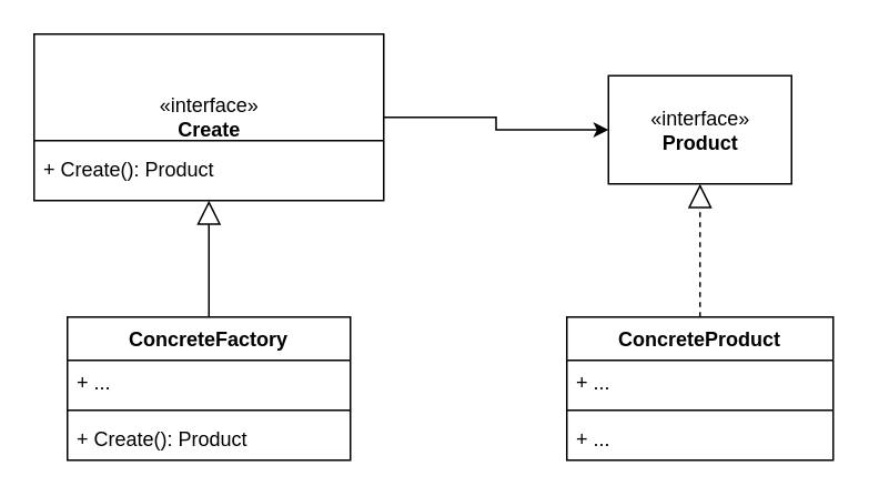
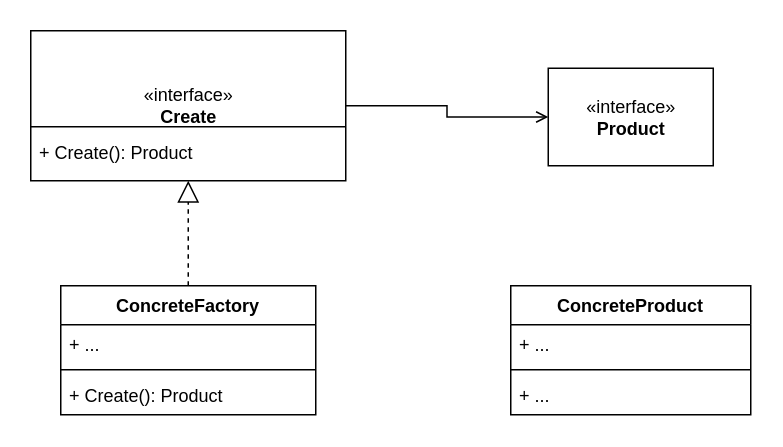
- <mxCell id="2" style="edgeStyle=orthogonalEdgeStyle;rounded=0;orthogonalLoop=1;jettySize=auto;html=1;exitX=1;exitY=0.5;exitDx=0;exitDy=0;entryX=0;entryY=0.5;entryDx=0;entryDy=0;strokeColor=#000000;" parent="1" source="3" target="11" edge="1"><mxGeometry relative="1" as="geometry" /></mxCell>
+ <mxCell id="2" style="edgeStyle=orthogonalEdgeStyle;rounded=0;orthogonalLoop=1;jettySize=auto;html=1;exitX=1;exitY=0.5;exitDx=0;exitDy=0;entryX=0;entryY=0.5;entryDx=0;entryDy=0;strokeColor=#000000;endArrow=open;" parent="1" source="3" target="11" edge="1"><mxGeometry relative="1" as="geometry" /></mxCell>
- <mxCell id="16" value="" style="endArrow=block;dashed=1;endFill=0;endSize=12;html=1;strokeColor=#000000;exitX=0.5;exitY=0;exitDx=0;exitDy=0;entryX=0.5;entryY=1;entryDx=0;entryDy=0;" parent="1" source="12" target="11" edge="1"><mxGeometry width="160" relative="1" as="geometry"><mxPoint x="424.5" y="165" as="sourcePoint" /><mxPoint x="460" y="140" as="targetPoint" /></mxGeometry></mxCell>
- <mxCell id="6" value="" style="endArrow=block;dashed=0;endFill=0;endSize=12;html=1;strokeColor=#000000;entryX=0.5;entryY=1;entryDx=0;entryDy=0;exitX=0.5;exitY=0;exitDx=0;exitDy=0;" parent="1" source="7" target="3" edge="1"><mxGeometry width="160" relative="1" as="geometry"><mxPoint x="100" y="150" as="sourcePoint" /><mxPoint x="260" y="150" as="targetPoint" /></mxGeometry></mxCell>
+ <mxCell id="6" value="" style="endArrow=block;dashed=1;endFill=0;endSize=12;html=1;strokeColor=#000000;entryX=0.5;entryY=1;entryDx=0;entryDy=0;exitX=0.5;exitY=0;exitDx=0;exitDy=0;" parent="1" source="7" target="3" edge="1"><mxGeometry width="160" relative="1" as="geometry"><mxPoint x="100" y="150" as="sourcePoint" /><mxPoint x="260" y="150" as="targetPoint" /></mxGeometry></mxCell>
